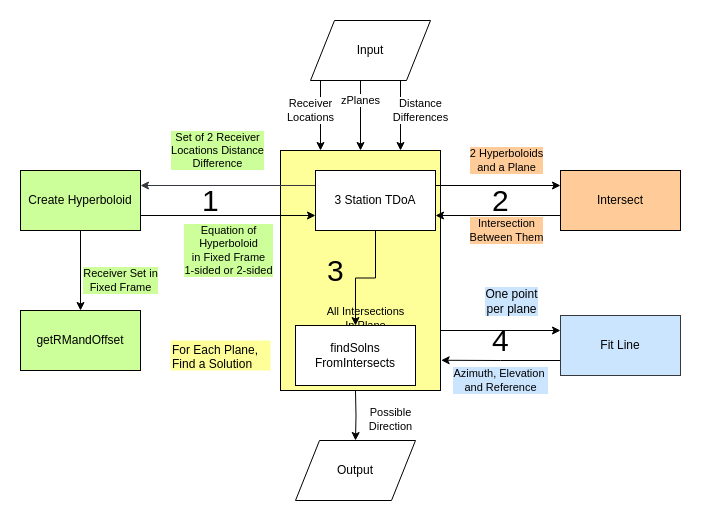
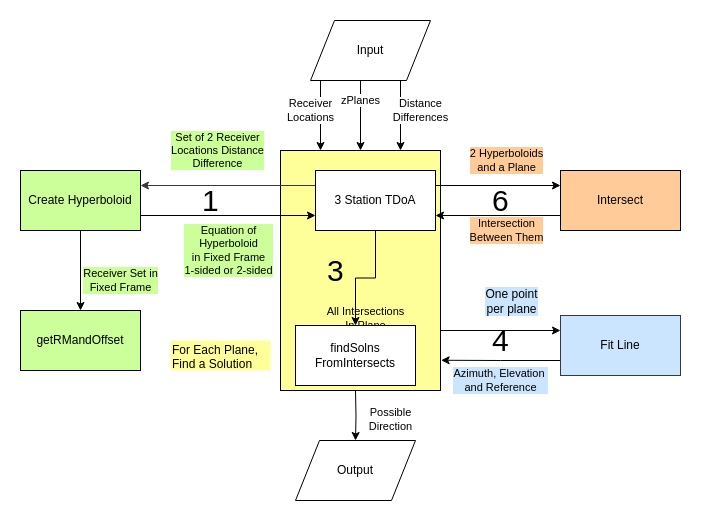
- <mxCell id="26" value="2" style="text;html=1;resizable=0;points=[];autosize=1;align=left;verticalAlign=top;spacingTop=-4;fontSize=30;" vertex="1" parent="1"><mxGeometry x="490" y="180" width="30" height="40" as="geometry" /></mxCell>
+ <mxCell id="26" value="6" style="text;html=1;resizable=0;points=[];autosize=1;align=left;verticalAlign=top;spacingTop=-4;fontSize=30;" vertex="1" parent="1"><mxGeometry x="490" y="180" width="30" height="40" as="geometry" /></mxCell>
